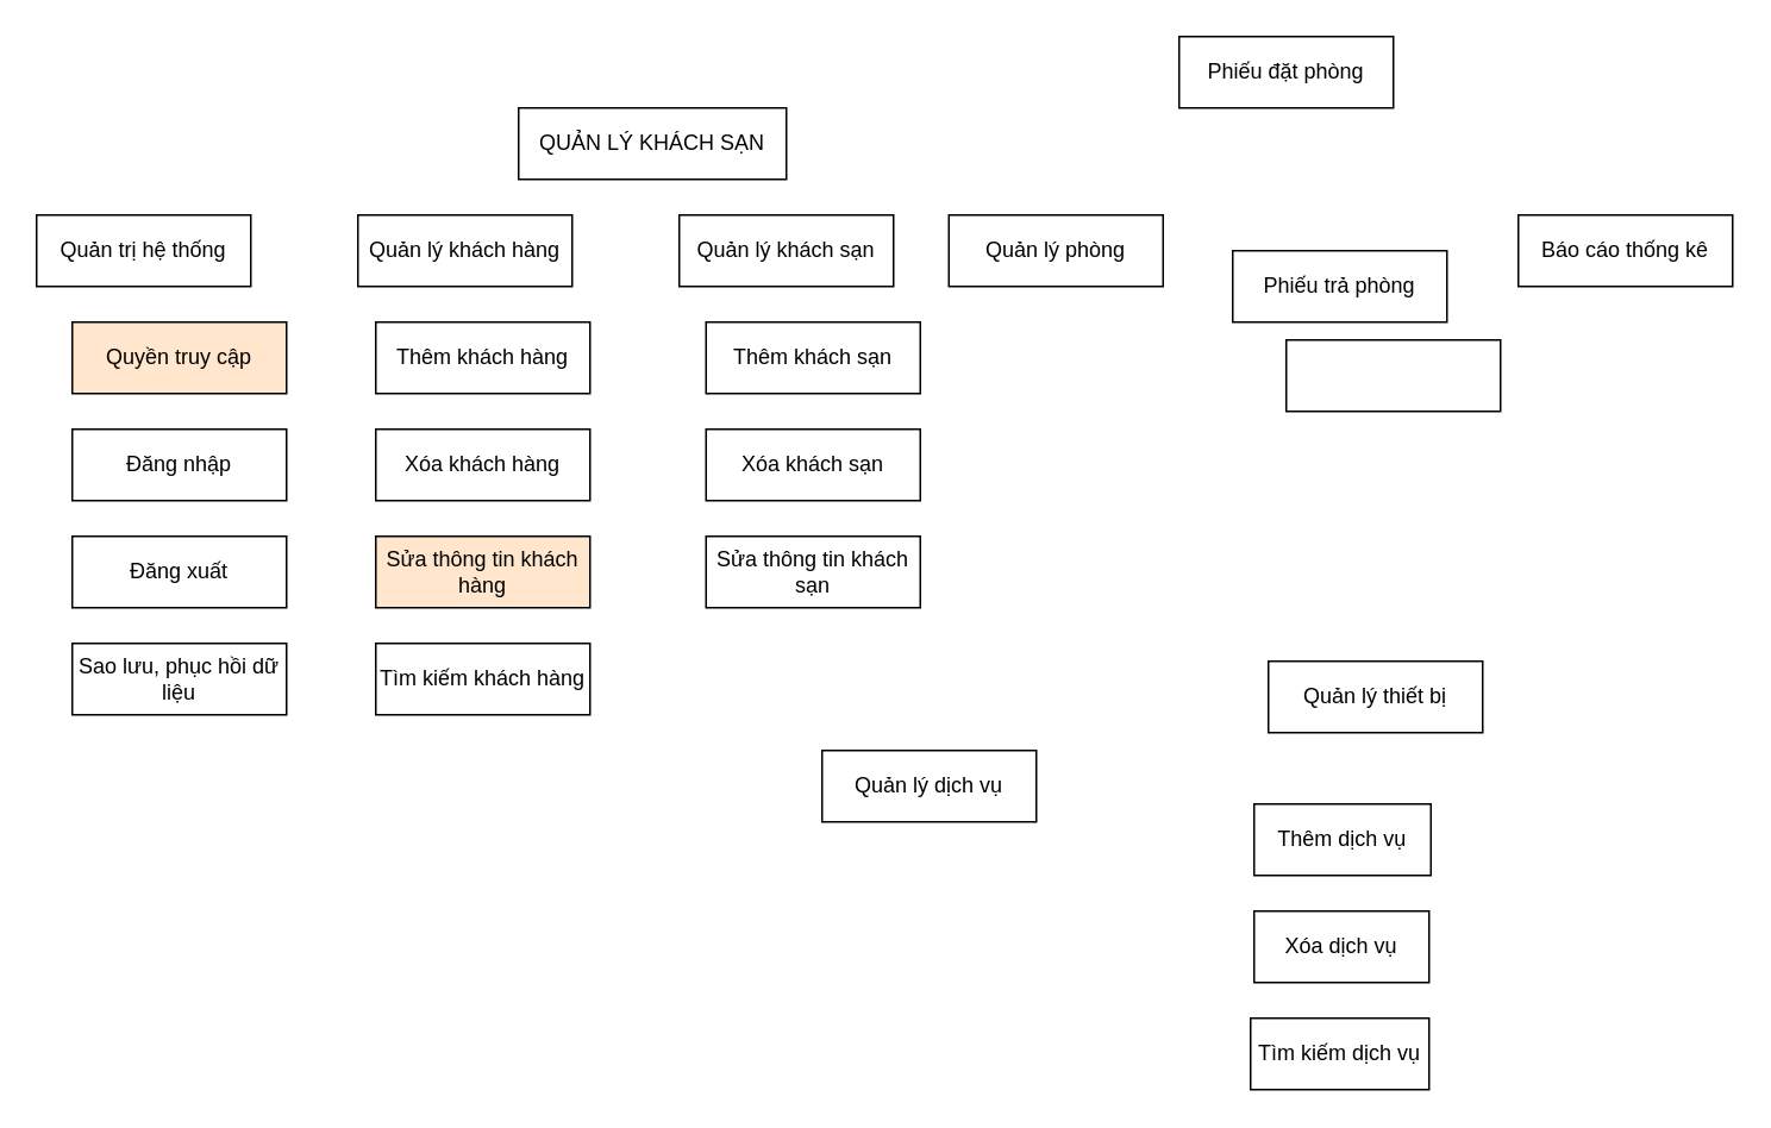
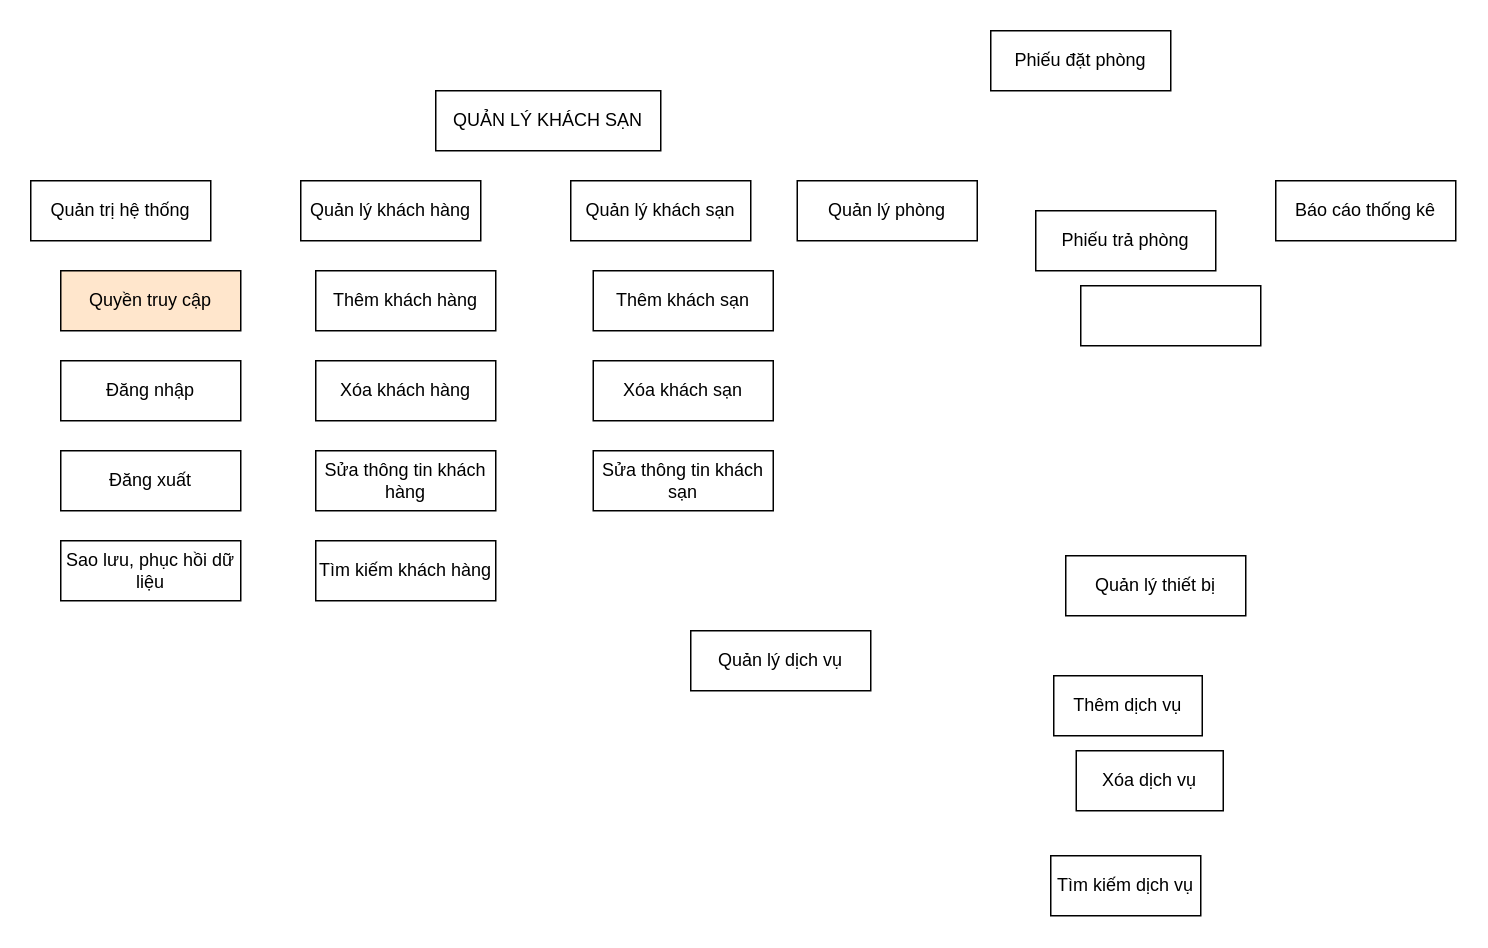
- <mxCell id="18" value="Sửa thông tin khách hàng" style="rounded=0;whiteSpace=wrap;html=1;fillColor=#ffe6cc;" vertex="1" parent="1"><mxGeometry x="210" y="300" width="120" height="40" as="geometry" /></mxCell>
+ <mxCell id="18" value="Sửa thông tin khách hàng" style="rounded=0;whiteSpace=wrap;html=1;" vertex="1" parent="1"><mxGeometry x="210" y="300" width="120" height="40" as="geometry" /></mxCell>
- <mxCell id="26" value="Xóa dịch vụ" style="rounded=0;whiteSpace=wrap;html=1;" vertex="1" parent="1"><mxGeometry x="702" y="510" width="98" height="40" as="geometry" /></mxCell>
+ <mxCell id="26" value="Xóa dịch vụ" style="rounded=0;whiteSpace=wrap;html=1;" vertex="1" parent="1"><mxGeometry x="717" y="500" width="98" height="40" as="geometry" /></mxCell>
